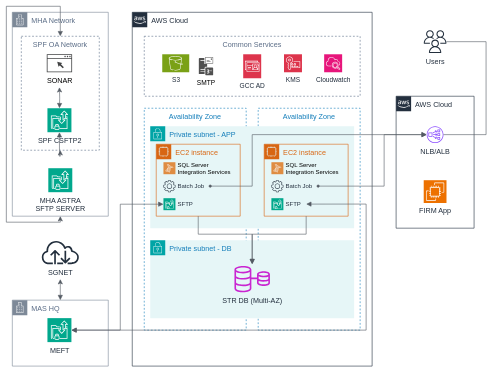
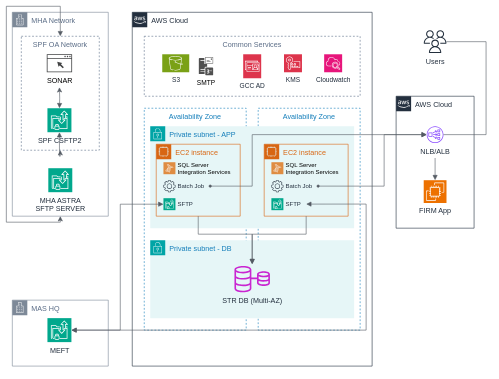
+ <mxCell id="36" value="" style="edgeStyle=orthogonalEdgeStyle;html=1;endArrow=block;elbow=vertical;startArrow=none;endFill=1;strokeColor=#545B64;rounded=0;exitX=0.5;exitY=1;exitDx=0;exitDy=25;exitPerimeter=0;" edge="1" parent="33" source="34" target="35"><mxGeometry width="100" relative="1" as="geometry"><mxPoint x="60" y="120" as="sourcePoint" /><mxPoint x="160" y="120" as="targetPoint" /></mxGeometry></mxCell>
- <mxCell id="9" value="SGNET" style="sketch=0;outlineConnect=0;fontColor=#232F3E;gradientColor=none;fillColor=#232F3D;strokeColor=none;dashed=0;verticalLabelPosition=bottom;verticalAlign=top;align=center;html=1;fontSize=12;fontStyle=0;aspect=fixed;pointerEvents=1;shape=mxgraph.aws4.internet;points=[[0.5,1,0,0,25]];" vertex="1" parent="1"><mxGeometry x="67.5" y="400" width="65" height="40" as="geometry" /></mxCell>
- <mxCell id="42" value="" style="edgeStyle=orthogonalEdgeStyle;html=1;endArrow=block;elbow=vertical;startArrow=classic;endFill=1;strokeColor=#545B64;rounded=0;exitX=0.5;exitY=1;exitDx=0;exitDy=25;exitPerimeter=0;startFill=1;" edge="1" parent="1" source="9" target="10"><mxGeometry width="100" relative="1" as="geometry"><mxPoint x="100" y="470" as="sourcePoint" /><mxPoint x="180" y="470" as="targetPoint" /></mxGeometry></mxCell>
